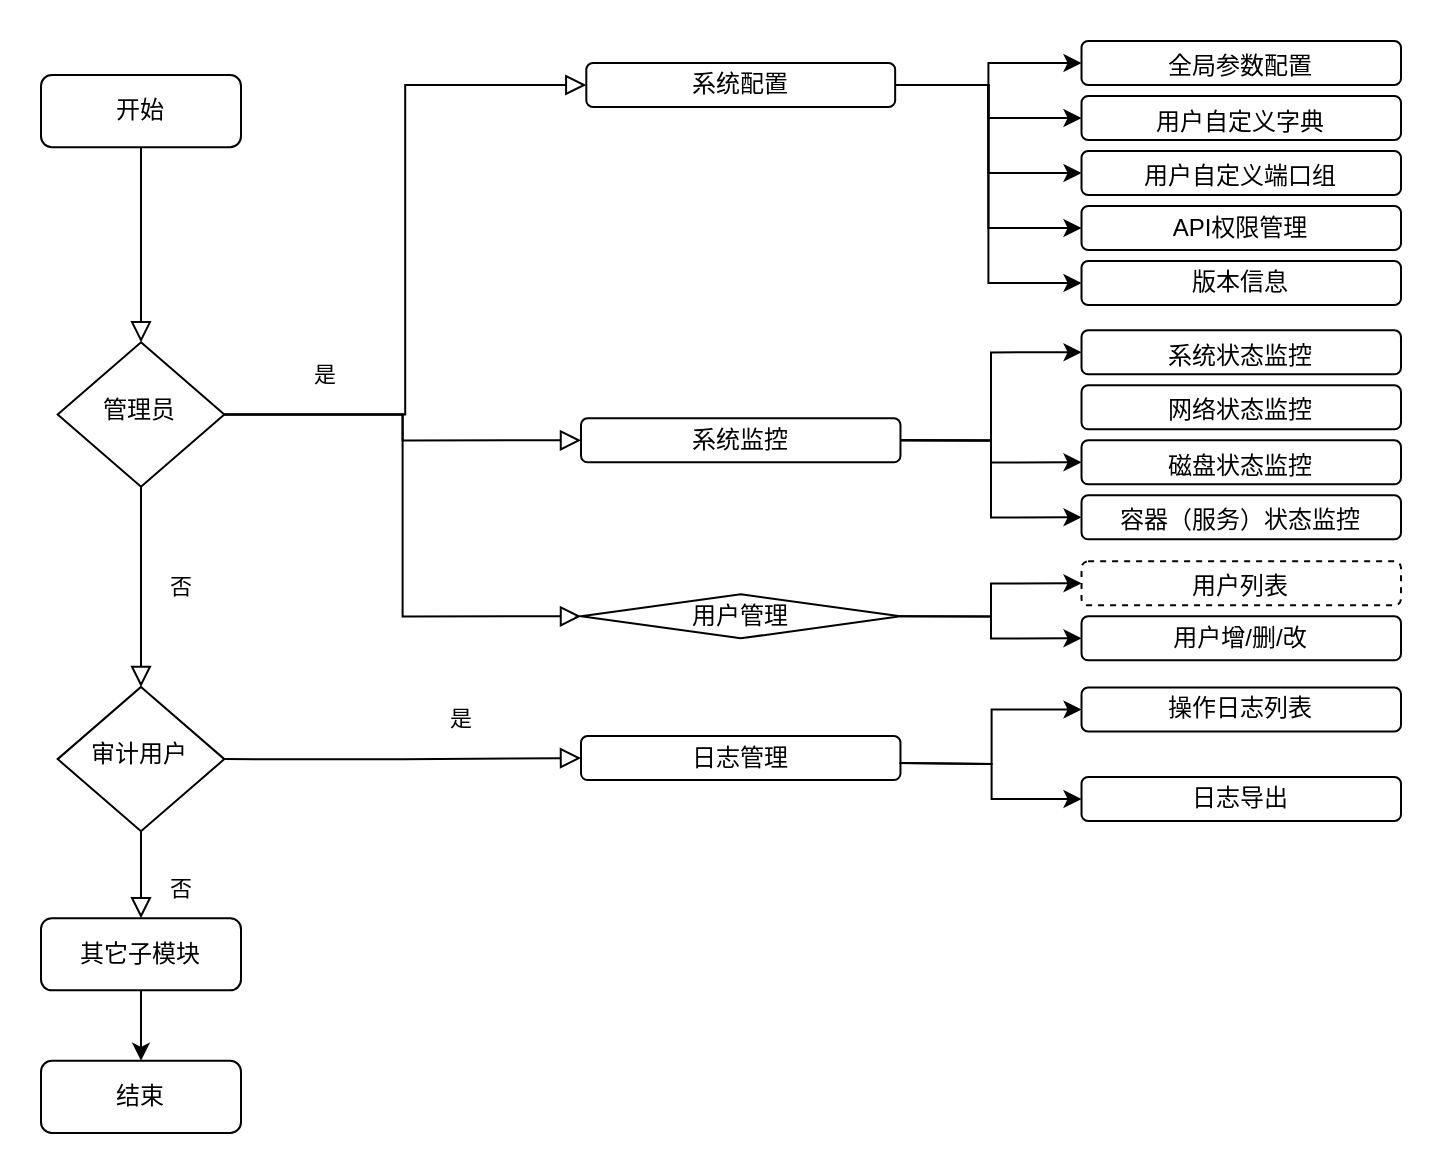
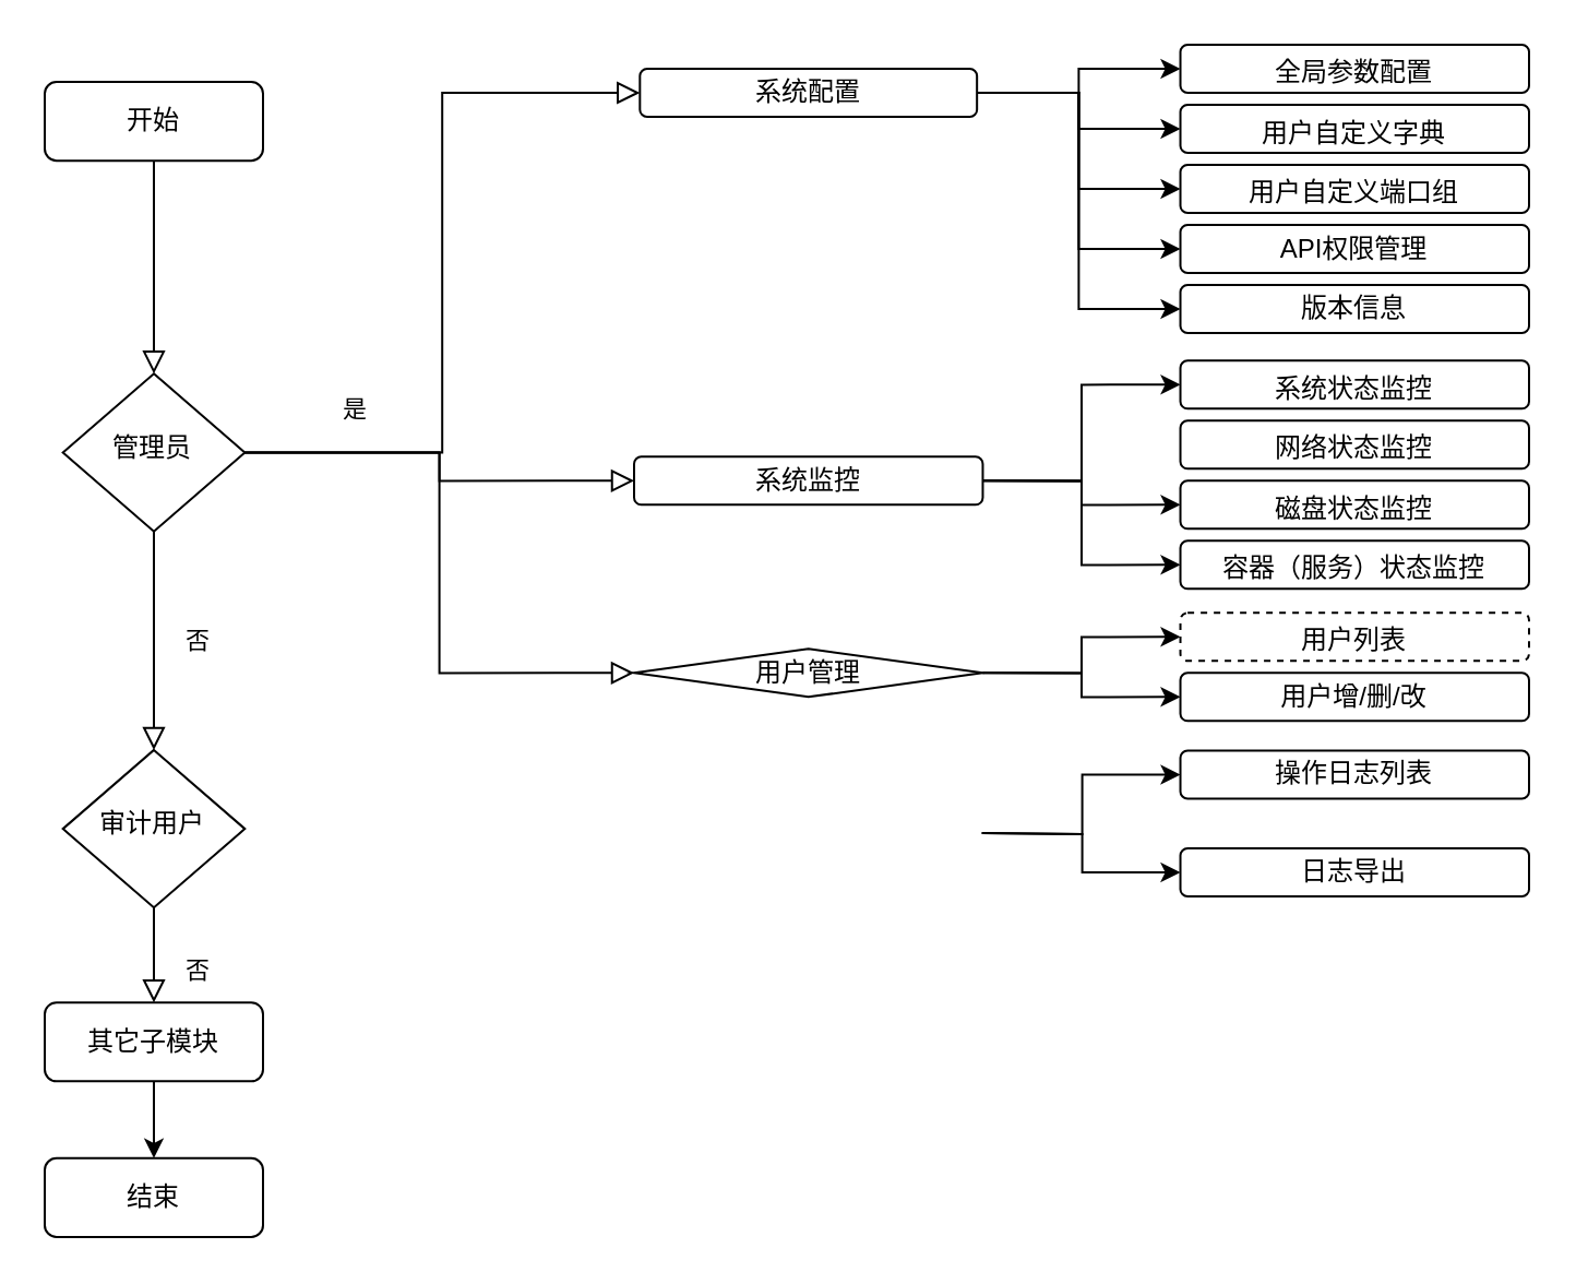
- <mxCell id="7" value="日志管理" style="rounded=1;whiteSpace=wrap;html=1;fontSize=12;glass=0;strokeWidth=1;shadow=0;" vertex="1" parent="6"><mxGeometry y="316.527" width="159.74" height="22.001" as="geometry" /></mxCell>
- <mxCell id="4" value="是" style="rounded=0;html=1;jettySize=auto;orthogonalLoop=1;fontSize=11;endArrow=block;endFill=0;endSize=8;strokeWidth=1;shadow=0;labelBackgroundColor=none;edgeStyle=orthogonalEdgeStyle;exitX=1;exitY=0.5;exitDx=0;exitDy=0;entryX=0;entryY=0.5;entryDx=0;entryDy=0;" edge="1" parent="1" source="39" target="7"><mxGeometry x="0.333" y="20" relative="1" as="geometry"><mxPoint as="offset" /><mxPoint x="70" y="573" as="sourcePoint" /><mxPoint x="290" y="523" as="targetPoint" /></mxGeometry></mxCell>
